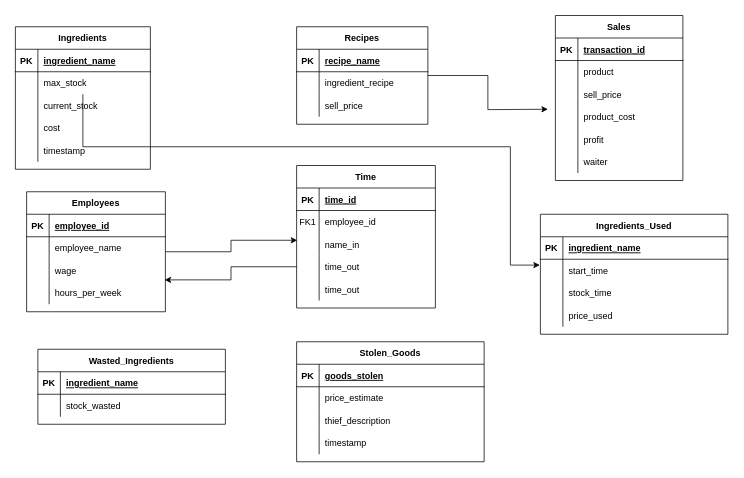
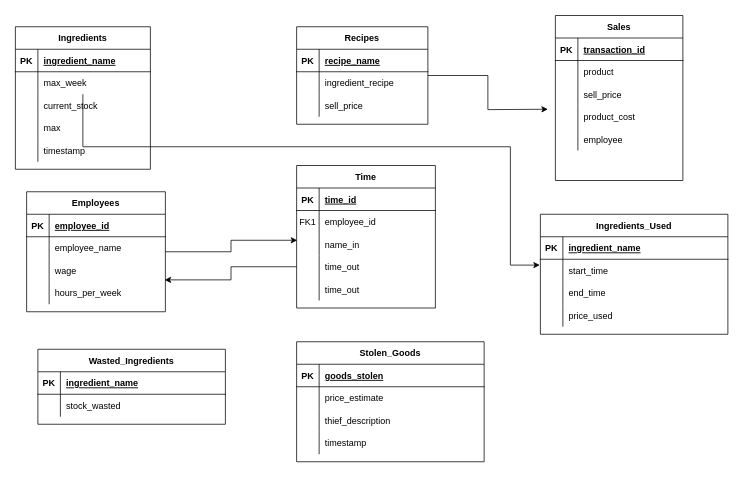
- <mxCell id="51" value="max_stock" style="shape=partialRectangle;overflow=hidden;connectable=0;fillColor=none;top=0;left=0;bottom=0;right=0;align=left;spacingLeft=6;" vertex="1" parent="49"><mxGeometry x="30" width="150" height="30" as="geometry" /></mxCell>
+ <mxCell id="51" value="max_week" style="shape=partialRectangle;overflow=hidden;connectable=0;fillColor=none;top=0;left=0;bottom=0;right=0;align=left;spacingLeft=6;" vertex="1" parent="49"><mxGeometry x="30" width="150" height="30" as="geometry" /></mxCell>
- <mxCell id="57" value="cost" style="shape=partialRectangle;overflow=hidden;connectable=0;fillColor=none;top=0;left=0;bottom=0;right=0;align=left;spacingLeft=6;" vertex="1" parent="55"><mxGeometry x="30" width="150" height="30" as="geometry" /></mxCell>
+ <mxCell id="57" value="max" style="shape=partialRectangle;overflow=hidden;connectable=0;fillColor=none;top=0;left=0;bottom=0;right=0;align=left;spacingLeft=6;" vertex="1" parent="55"><mxGeometry x="30" width="150" height="30" as="geometry" /></mxCell>
- <mxCell id="87" value="profit" style="shape=partialRectangle;overflow=hidden;connectable=0;fillColor=none;top=0;left=0;bottom=0;right=0;align=left;spacingLeft=6;" vertex="1" parent="85"><mxGeometry x="30" width="140" height="30" as="geometry" /></mxCell>
+ <mxCell id="87" value="employee" style="shape=partialRectangle;overflow=hidden;connectable=0;fillColor=none;top=0;left=0;bottom=0;right=0;align=left;spacingLeft=6;" vertex="1" parent="85"><mxGeometry x="30" width="140" height="30" as="geometry" /></mxCell>
- <mxCell id="90" value="waiter" style="shape=partialRectangle;overflow=hidden;connectable=0;fillColor=none;top=0;left=0;bottom=0;right=0;align=left;spacingLeft=6;" vertex="1" parent="88"><mxGeometry x="30" width="140" height="30" as="geometry" /></mxCell>
- <mxCell id="11" value="stock_time" style="shape=partialRectangle;overflow=hidden;connectable=0;fillColor=none;top=0;left=0;bottom=0;right=0;align=left;spacingLeft=6;" parent="9" vertex="1"><mxGeometry x="30" width="220" height="30" as="geometry" /></mxCell>
+ <mxCell id="11" value="end_time" style="shape=partialRectangle;overflow=hidden;connectable=0;fillColor=none;top=0;left=0;bottom=0;right=0;align=left;spacingLeft=6;" parent="9" vertex="1"><mxGeometry x="30" width="220" height="30" as="geometry" /></mxCell>
